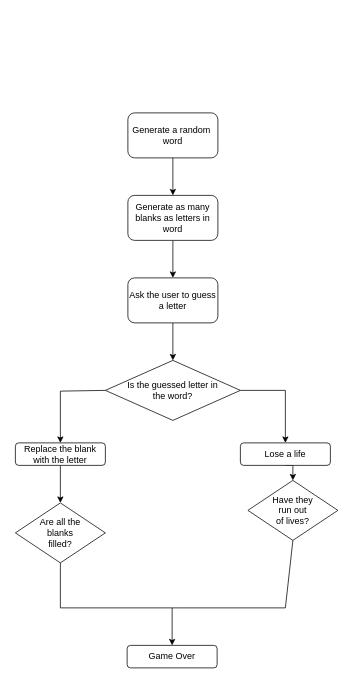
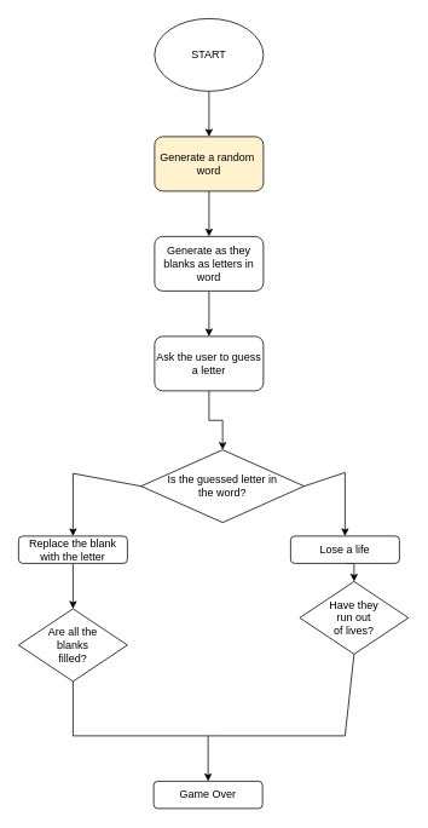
+ <mxCell id="3" value="START" style="ellipse;whiteSpace=wrap;html=1;" vertex="1" parent="1"><mxGeometry x="170" y="20" width="120" height="80" as="geometry" /></mxCell>
+ <mxCell id="2" style="edgeStyle=orthogonalEdgeStyle;rounded=0;orthogonalLoop=1;jettySize=auto;html=1;exitX=0.5;exitY=1;exitDx=0;exitDy=0;entryX=0.5;entryY=0;entryDx=0;entryDy=0;" edge="1" parent="1" source="3" target="4"><mxGeometry relative="1" as="geometry" /></mxCell>
- <mxCell id="4" value="Generate a random&amp;nbsp;&lt;br&gt;word" style="rounded=1;whiteSpace=wrap;html=1;" vertex="1" parent="1"><mxGeometry x="170" y="150" width="120" height="60" as="geometry" /></mxCell>
+ <mxCell id="4" value="Generate a random&amp;nbsp;&lt;br&gt;word" style="rounded=1;whiteSpace=wrap;html=1;fillColor=#fff2cc;" vertex="1" parent="1"><mxGeometry x="170" y="150" width="120" height="60" as="geometry" /></mxCell>
- <mxCell id="6" value="Generate as many blanks as letters in word" style="rounded=1;whiteSpace=wrap;html=1;" vertex="1" parent="1"><mxGeometry x="170" y="260" width="120" height="60" as="geometry" /></mxCell>
+ <mxCell id="6" value="Generate as they blanks as letters in word" style="rounded=1;whiteSpace=wrap;html=1;" vertex="1" parent="1"><mxGeometry x="170" y="260" width="120" height="60" as="geometry" /></mxCell>
- <mxCell id="9" value="Is the guessed letter in &lt;br&gt;the word?" style="rhombus;whiteSpace=wrap;html=1;" vertex="1" parent="1"><mxGeometry x="140" y="480" width="180" height="80" as="geometry" /></mxCell>
+ <mxCell id="9" value="Is the guessed letter in &lt;br&gt;the word?" style="rhombus;whiteSpace=wrap;html=1;" vertex="1" parent="1"><mxGeometry x="155" y="495" width="180" height="80" as="geometry" /></mxCell>
